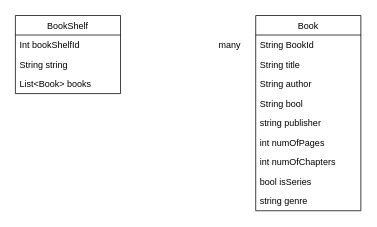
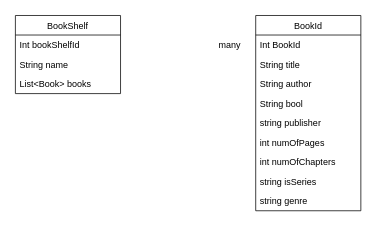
- <mxCell id="2" value="Book" style="swimlane;fontStyle=0;childLayout=stackLayout;horizontal=1;startSize=26;fillColor=none;horizontalStack=0;resizeParent=1;resizeParentMax=0;resizeLast=0;collapsible=1;marginBottom=0;" vertex="1" parent="1"><mxGeometry x="340" y="20" width="140" height="260" as="geometry"><mxRectangle x="490" y="150" width="60" height="26" as="alternateBounds" /></mxGeometry></mxCell>
+ <mxCell id="2" value="BookId" style="swimlane;fontStyle=0;childLayout=stackLayout;horizontal=1;startSize=26;fillColor=none;horizontalStack=0;resizeParent=1;resizeParentMax=0;resizeLast=0;collapsible=1;marginBottom=0;" vertex="1" parent="1"><mxGeometry x="340" y="20" width="140" height="260" as="geometry"><mxRectangle x="490" y="150" width="60" height="26" as="alternateBounds" /></mxGeometry></mxCell>
- <mxCell id="3" value="String BookId" style="text;strokeColor=none;fillColor=none;align=left;verticalAlign=top;spacingLeft=4;spacingRight=4;overflow=hidden;rotatable=0;points=[[0,0.5],[1,0.5]];portConstraint=eastwest;" vertex="1" parent="2"><mxGeometry y="26" width="140" height="26" as="geometry" /></mxCell>
+ <mxCell id="3" value="Int BookId" style="text;strokeColor=none;fillColor=none;align=left;verticalAlign=top;spacingLeft=4;spacingRight=4;overflow=hidden;rotatable=0;points=[[0,0.5],[1,0.5]];portConstraint=eastwest;" vertex="1" parent="2"><mxGeometry y="26" width="140" height="26" as="geometry" /></mxCell>
- <mxCell id="14" value="String string" style="text;strokeColor=none;fillColor=none;align=left;verticalAlign=top;spacingLeft=4;spacingRight=4;overflow=hidden;rotatable=0;points=[[0,0.5],[1,0.5]];portConstraint=eastwest;" vertex="1" parent="12"><mxGeometry y="52" width="140" height="26" as="geometry" /></mxCell>
+ <mxCell id="14" value="String name" style="text;strokeColor=none;fillColor=none;align=left;verticalAlign=top;spacingLeft=4;spacingRight=4;overflow=hidden;rotatable=0;points=[[0,0.5],[1,0.5]];portConstraint=eastwest;" vertex="1" parent="12"><mxGeometry y="52" width="140" height="26" as="geometry" /></mxCell>
- <mxCell id="10" value="bool isSeries" style="text;strokeColor=none;fillColor=none;align=left;verticalAlign=top;spacingLeft=4;spacingRight=4;overflow=hidden;rotatable=0;points=[[0,0.5],[1,0.5]];portConstraint=eastwest;" vertex="1" parent="2"><mxGeometry y="208" width="140" height="26" as="geometry" /></mxCell>
+ <mxCell id="10" value="string isSeries" style="text;strokeColor=none;fillColor=none;align=left;verticalAlign=top;spacingLeft=4;spacingRight=4;overflow=hidden;rotatable=0;points=[[0,0.5],[1,0.5]];portConstraint=eastwest;" vertex="1" parent="2"><mxGeometry y="208" width="140" height="26" as="geometry" /></mxCell>
